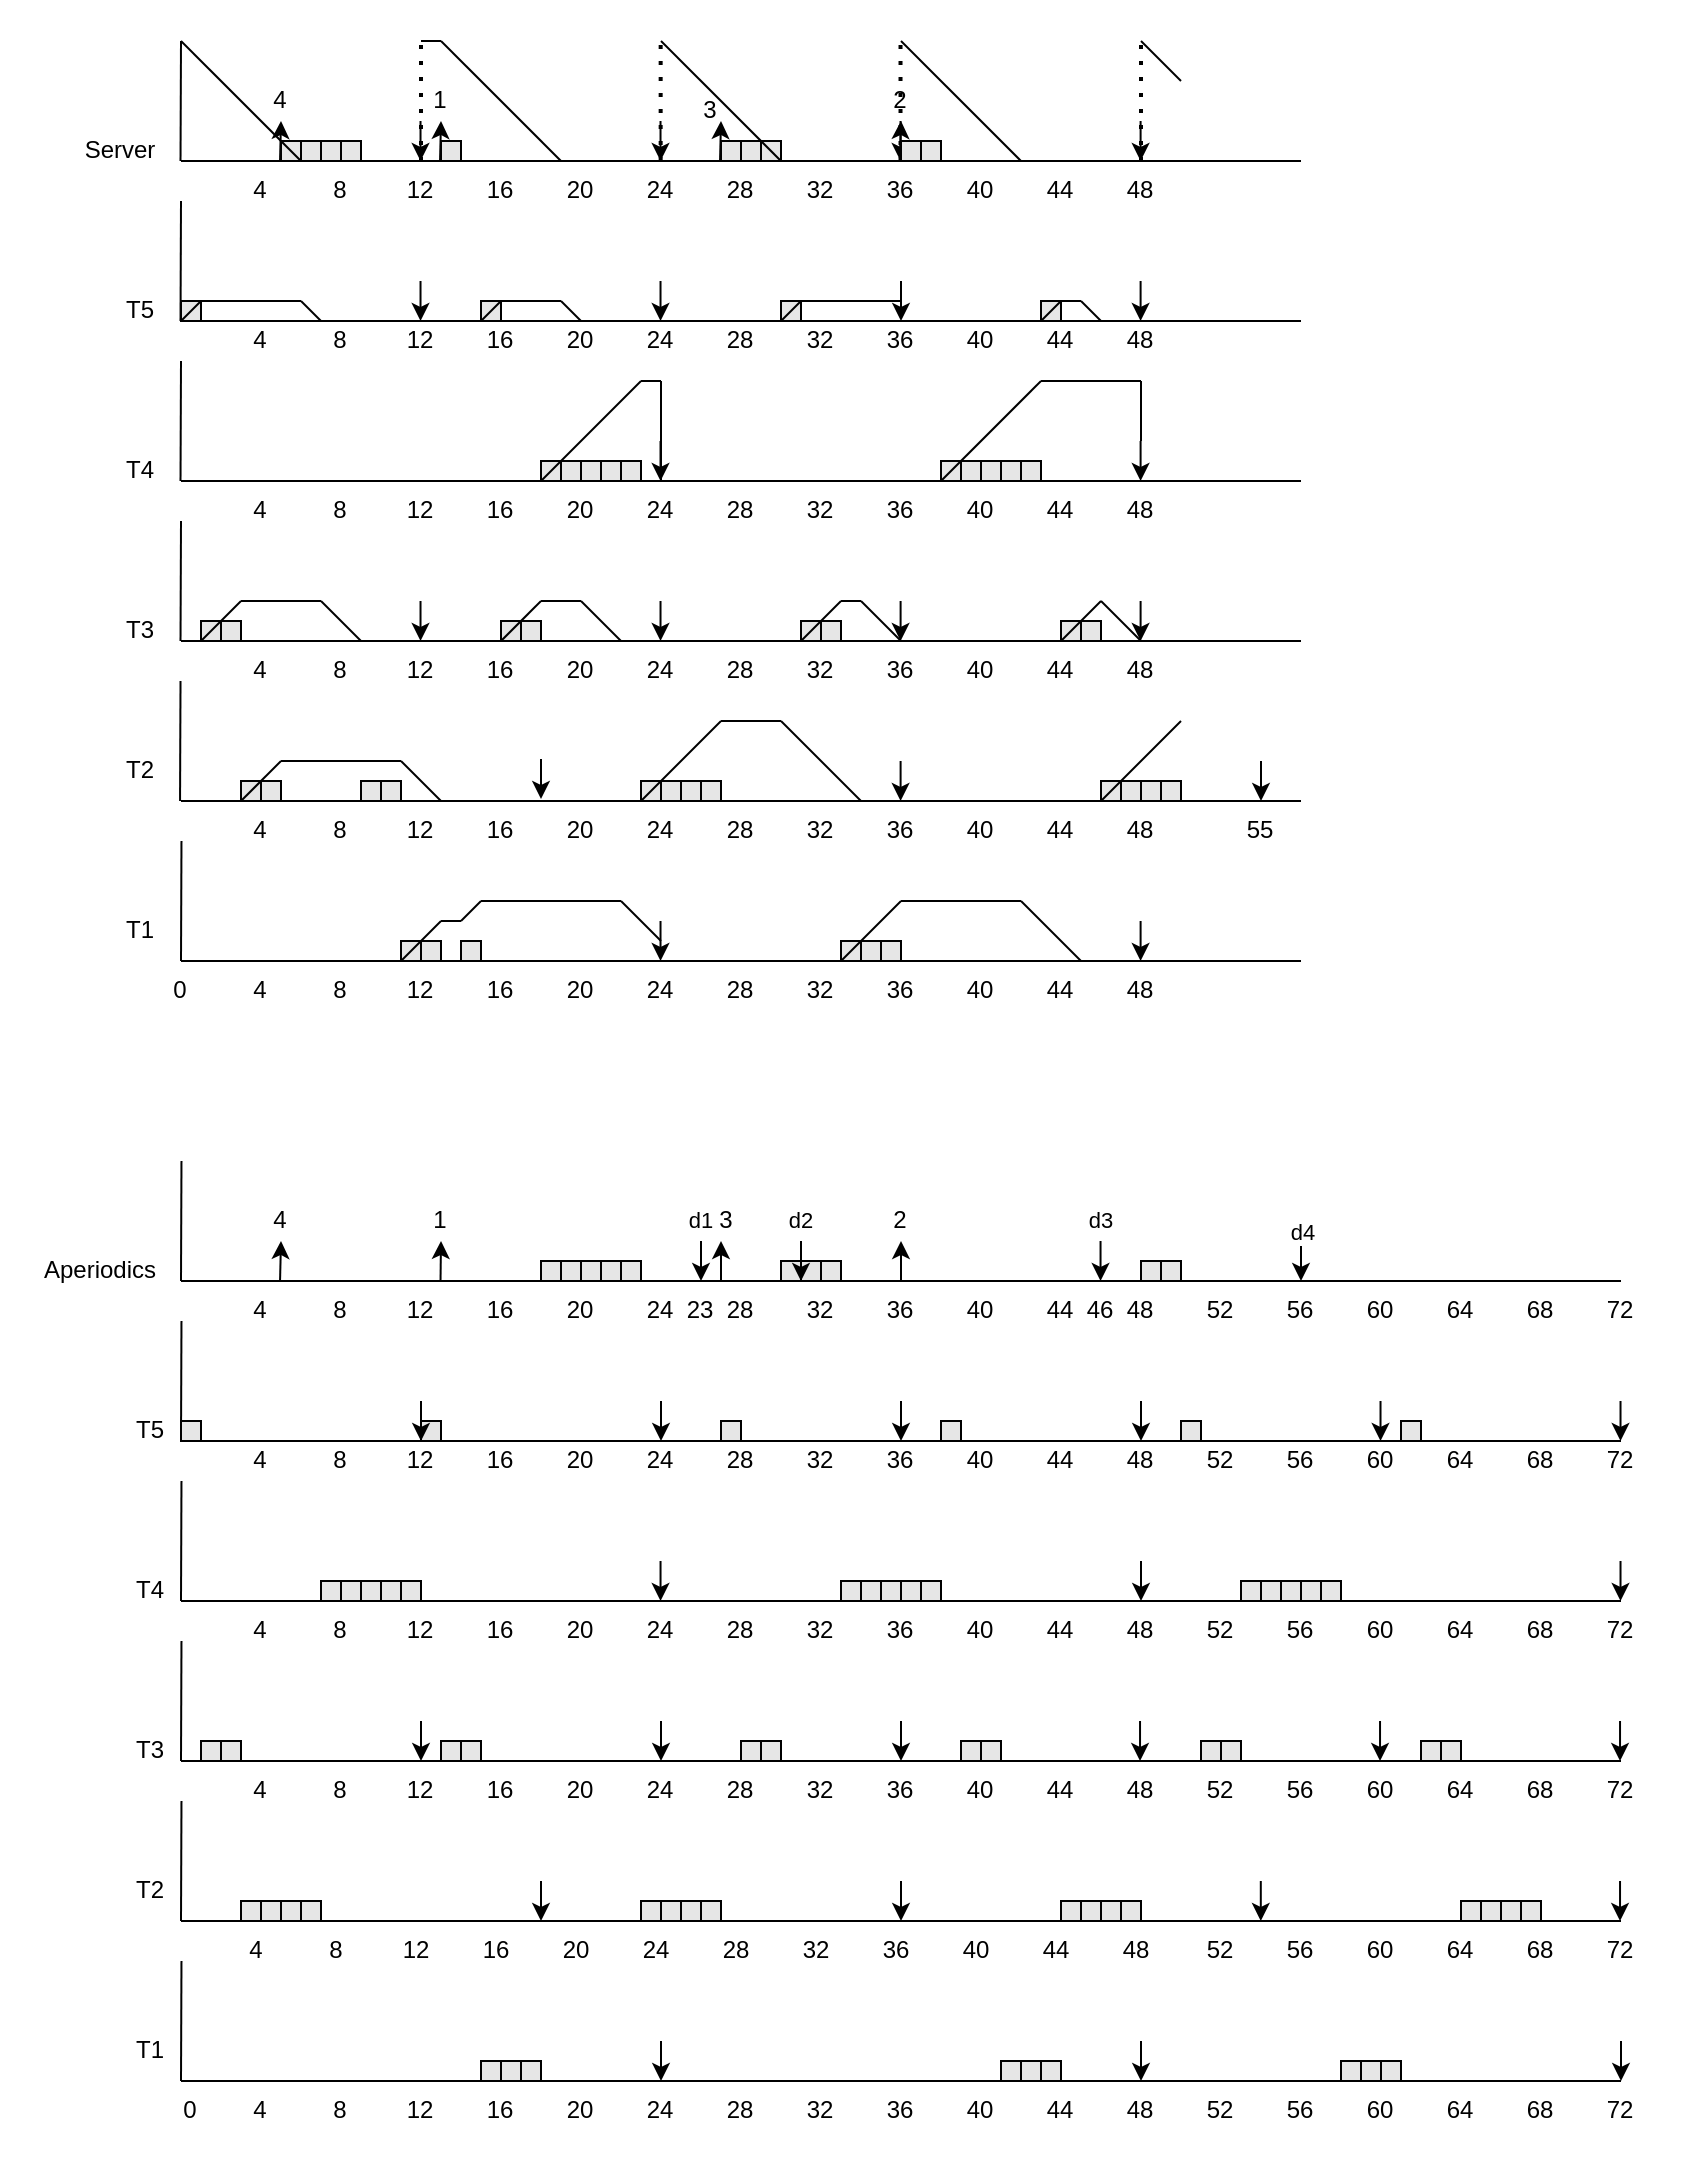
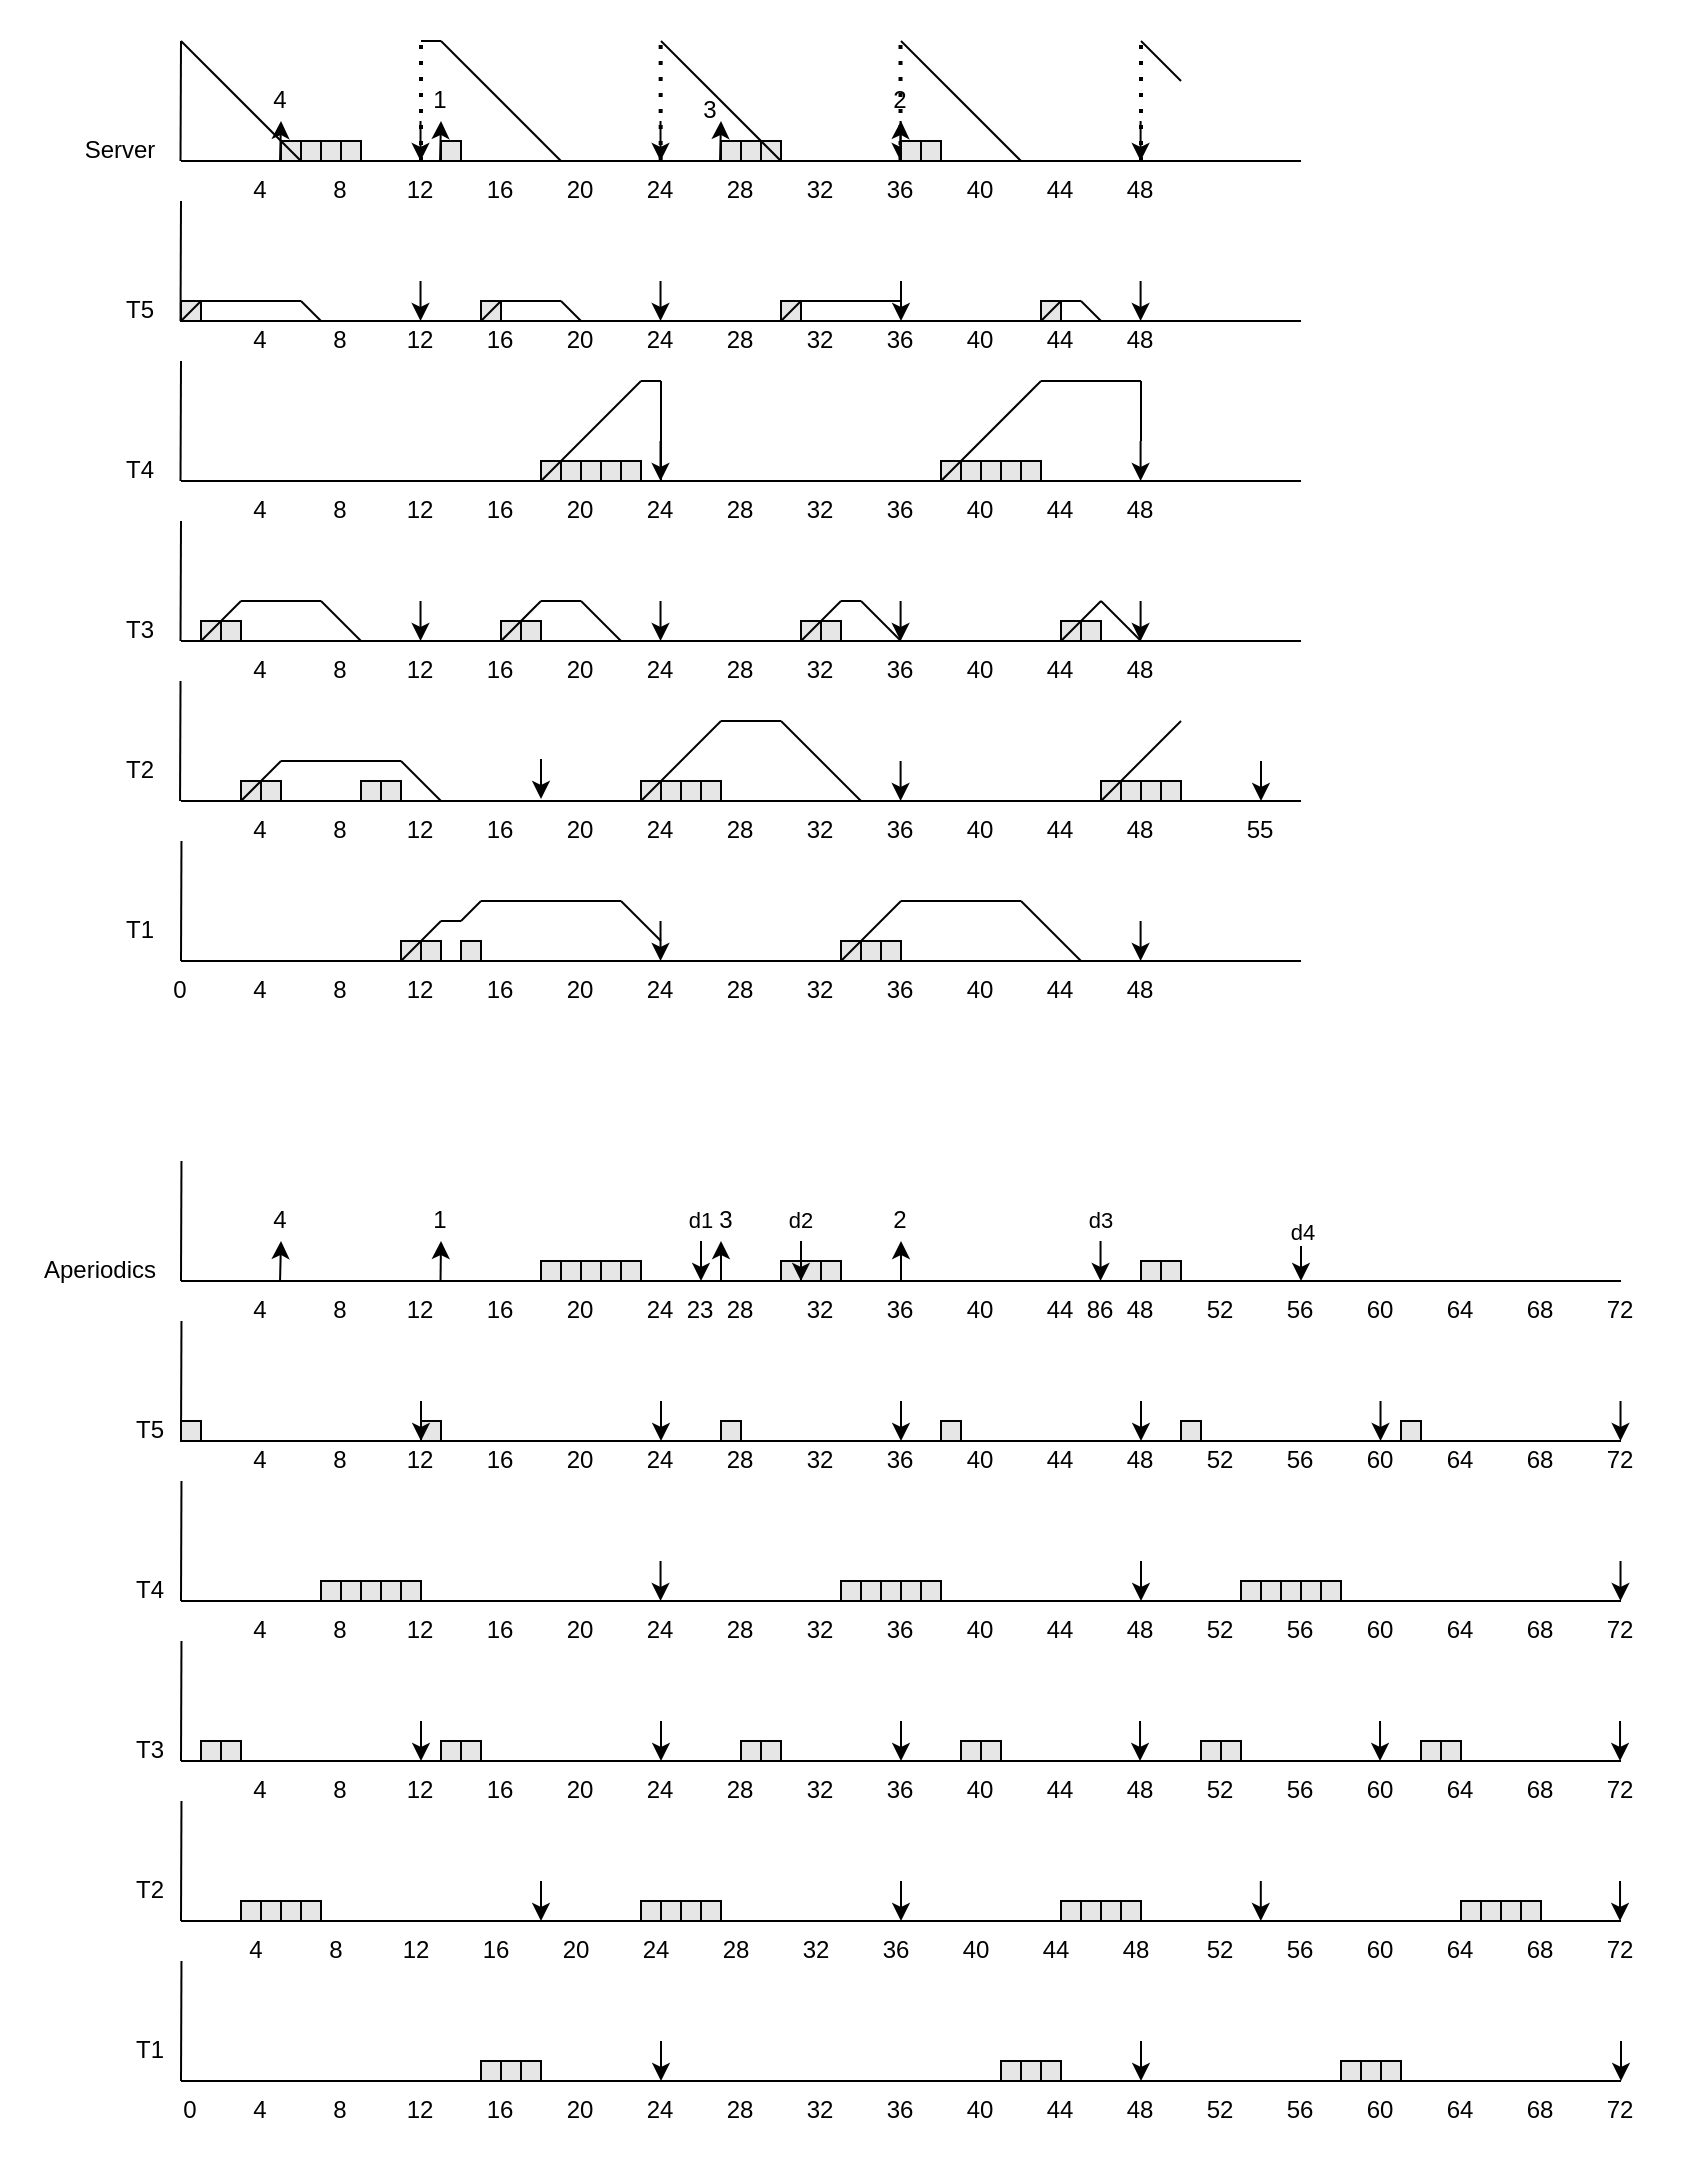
- <mxCell id="342" value="46" style="text;html=1;strokeColor=none;fillColor=none;align=center;verticalAlign=middle;whiteSpace=wrap;rounded=0;" vertex="1" parent="1"><mxGeometry x="540" y="650" width="20" height="10" as="geometry" /></mxCell>
+ <mxCell id="342" value="86" style="text;html=1;strokeColor=none;fillColor=none;align=center;verticalAlign=middle;whiteSpace=wrap;rounded=0;" vertex="1" parent="1"><mxGeometry x="540" y="650" width="20" height="10" as="geometry" /></mxCell>
